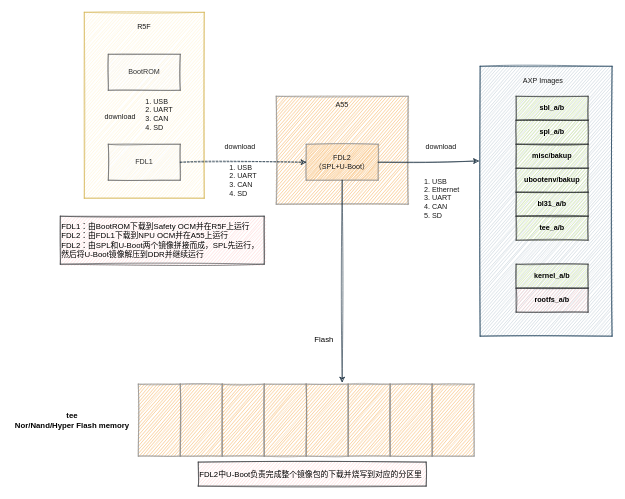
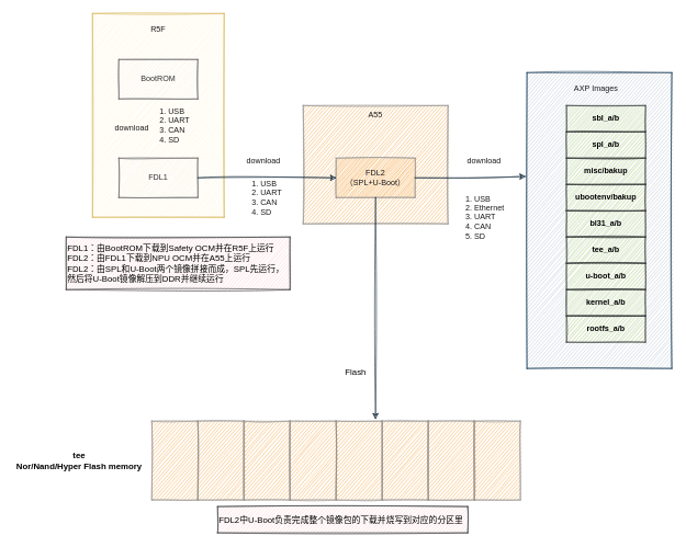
- <mxCell id="18" value="" style="endArrow=classic;html=1;rounded=0;exitX=1;exitY=0.5;exitDx=0;exitDy=0;entryX=0;entryY=0.5;entryDx=0;entryDy=0;sketch=1;labelBackgroundColor=#EEEEEE;strokeColor=#182E3E;fontColor=#1A1A1A;dashed=1;" edge="1" parent="1" source="6" target="7"><mxGeometry width="50" height="50" relative="1" as="geometry"><mxPoint x="290" y="420" as="sourcePoint" /><mxPoint x="340" y="370" as="targetPoint" /></mxGeometry></mxCell>
+ <mxCell id="18" value="" style="endArrow=classic;html=1;rounded=0;exitX=1;exitY=0.5;exitDx=0;exitDy=0;entryX=0;entryY=0.5;entryDx=0;entryDy=0;sketch=1;labelBackgroundColor=#EEEEEE;strokeColor=#182E3E;fontColor=#1A1A1A;" edge="1" parent="1" source="6" target="7"><mxGeometry width="50" height="50" relative="1" as="geometry"><mxPoint x="290" y="420" as="sourcePoint" /><mxPoint x="340" y="370" as="targetPoint" /></mxGeometry></mxCell>
+ <mxCell id="14" value="&lt;span&gt;u-boot_a/b&lt;/span&gt;" style="rounded=0;whiteSpace=wrap;html=1;sketch=1;fillColor=#cdeb8b;strokeColor=#36393d;fontStyle=1" vertex="1" parent="1"><mxGeometry x="860" y="400" width="120" height="40" as="geometry" /></mxCell>
- <mxCell id="16" value="rootfs_a/b" style="rounded=0;whiteSpace=wrap;html=1;sketch=1;fillColor=#ffcccc;strokeColor=#36393d;fontStyle=1;fontSize=12;" vertex="1" parent="1"><mxGeometry x="860" y="480" width="120" height="40" as="geometry" /></mxCell>
+ <mxCell id="16" value="rootfs_a/b" style="rounded=0;whiteSpace=wrap;html=1;sketch=1;fillColor=#cdeb8b;strokeColor=#36393d;fontStyle=1;fontSize=12;" vertex="1" parent="1"><mxGeometry x="860" y="480" width="120" height="40" as="geometry" /></mxCell>
